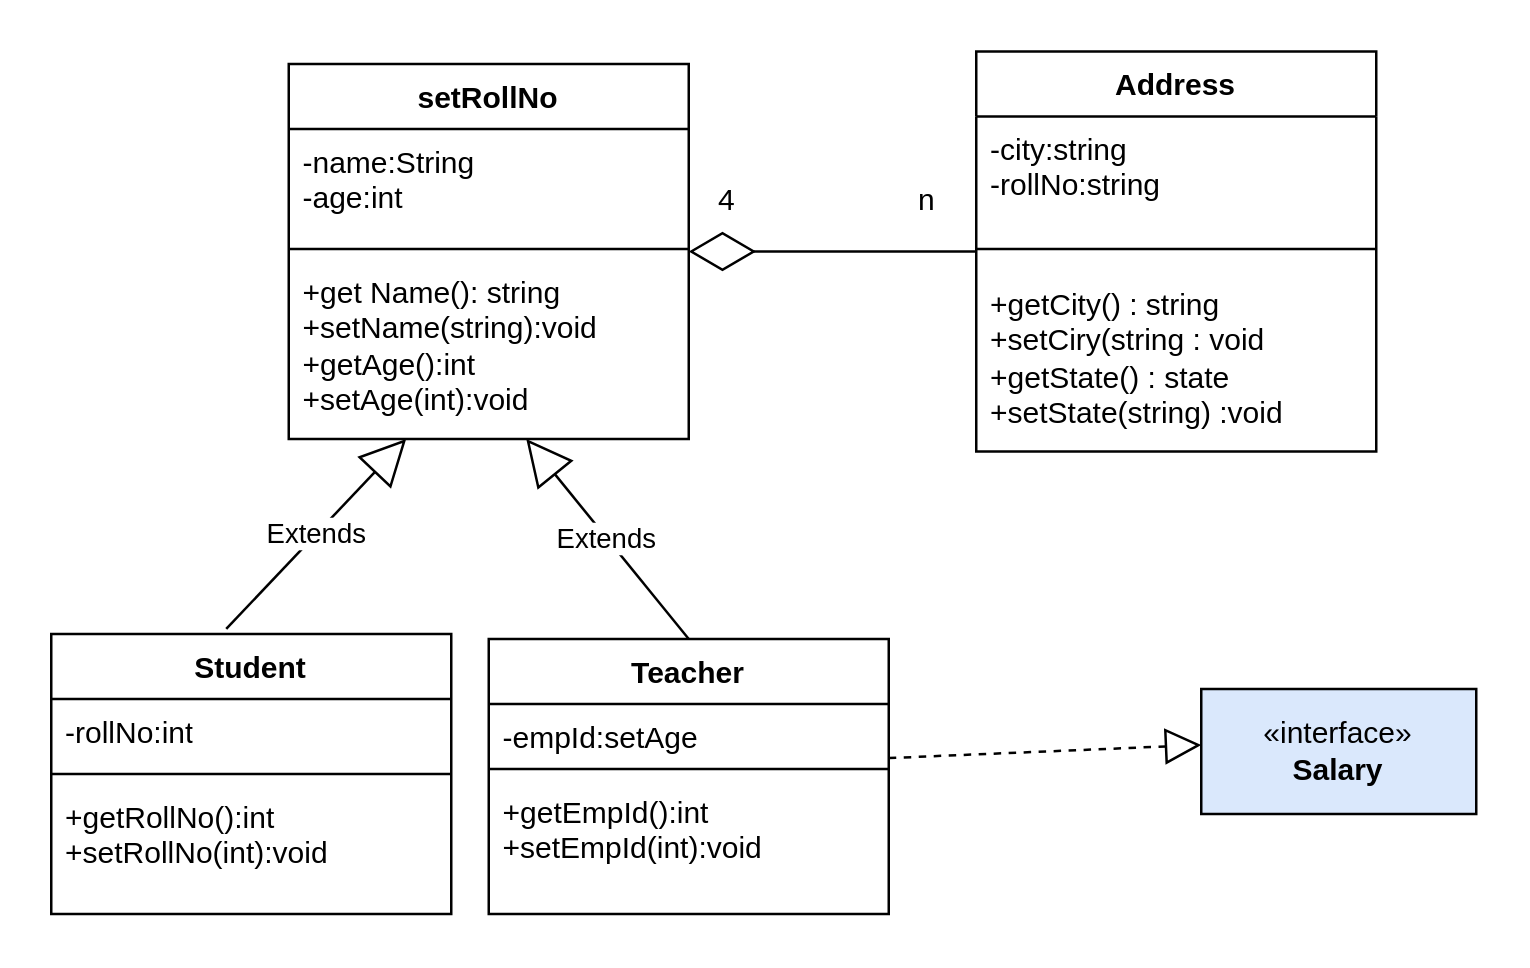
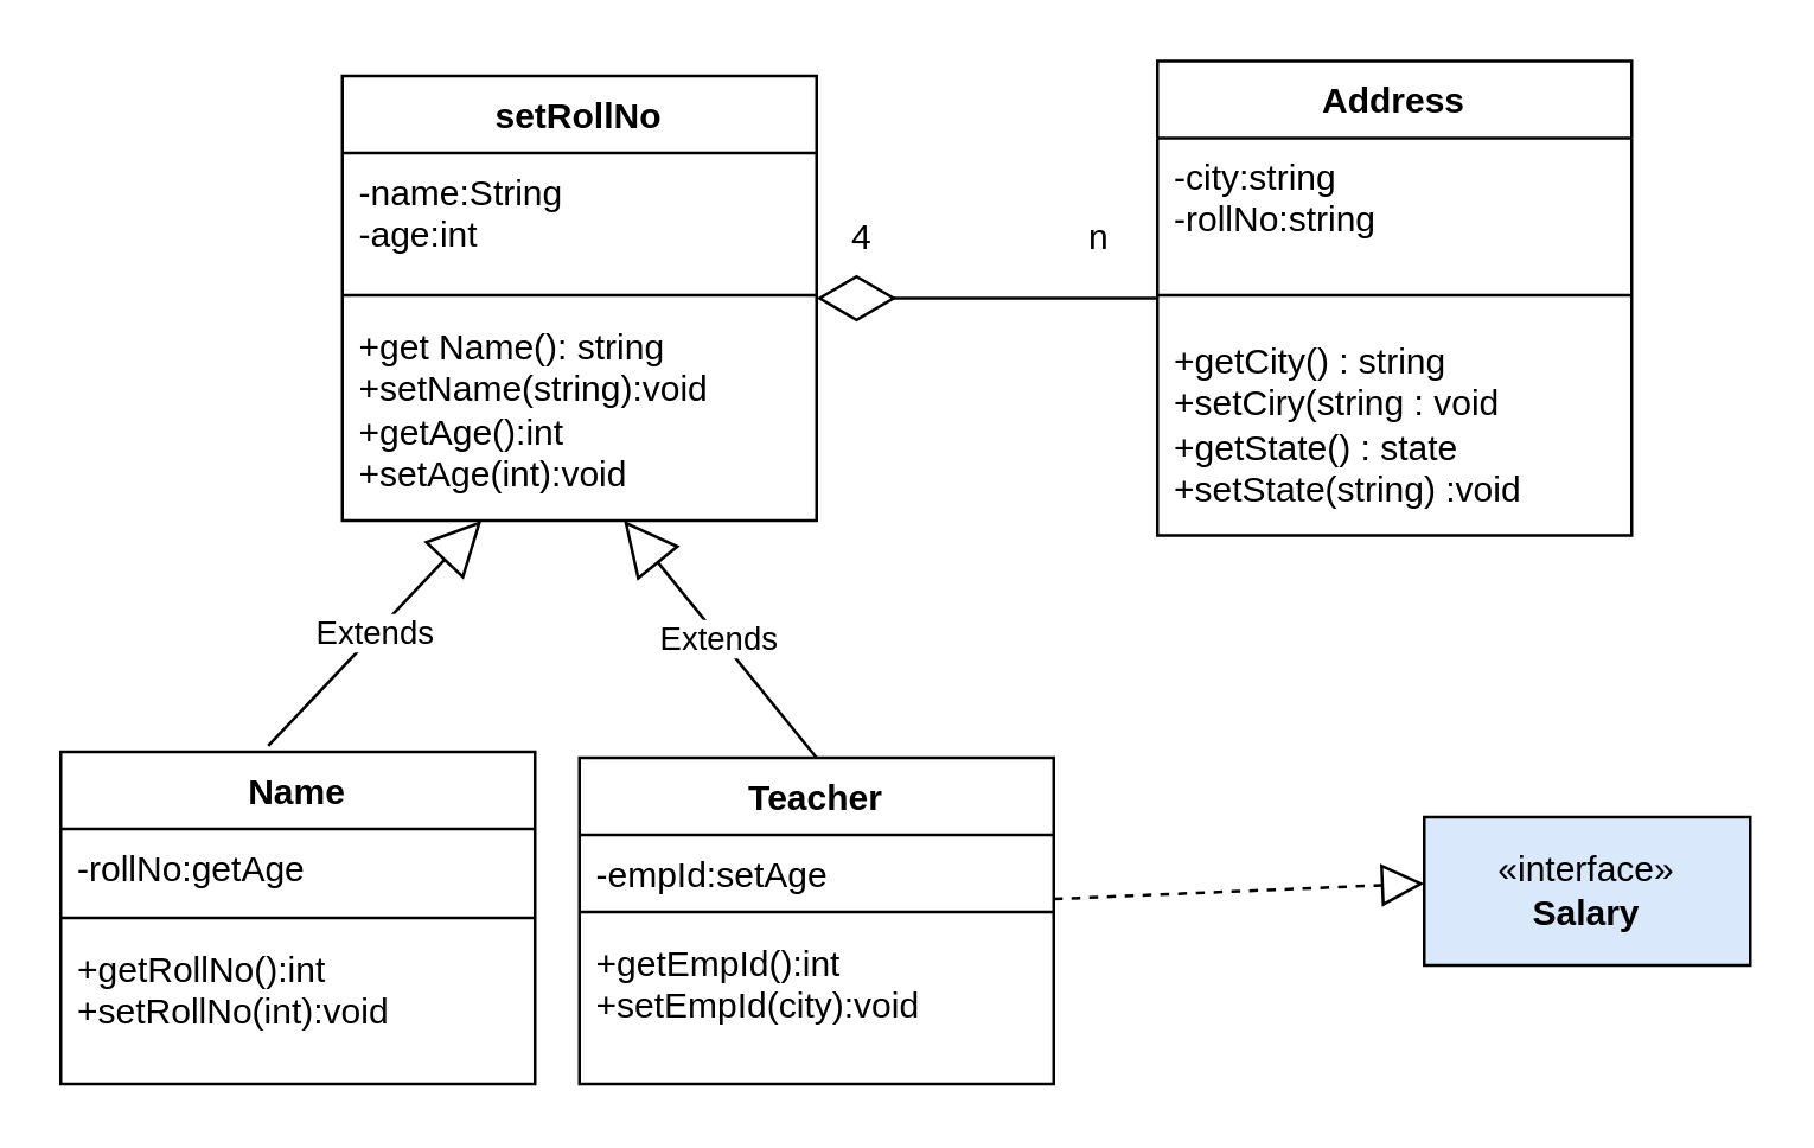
- <mxCell id="6" value="Student" style="swimlane;fontStyle=1;align=center;verticalAlign=top;childLayout=stackLayout;horizontal=1;startSize=26;horizontalStack=0;resizeParent=1;resizeParentMax=0;resizeLast=0;collapsible=1;marginBottom=0;whiteSpace=wrap;html=1;" vertex="1" parent="1"><mxGeometry x="20" y="253" width="160" height="112" as="geometry" /></mxCell>
+ <mxCell id="6" value="Name" style="swimlane;fontStyle=1;align=center;verticalAlign=top;childLayout=stackLayout;horizontal=1;startSize=26;horizontalStack=0;resizeParent=1;resizeParentMax=0;resizeLast=0;collapsible=1;marginBottom=0;whiteSpace=wrap;html=1;" vertex="1" parent="1"><mxGeometry x="20" y="253" width="160" height="112" as="geometry" /></mxCell>
- <mxCell id="7" value="-rollNo:int" style="text;strokeColor=none;fillColor=none;align=left;verticalAlign=top;spacingLeft=4;spacingRight=4;overflow=hidden;rotatable=0;points=[[0,0.5],[1,0.5]];portConstraint=eastwest;whiteSpace=wrap;html=1;" vertex="1" parent="6"><mxGeometry y="26" width="160" height="26" as="geometry" /></mxCell>
+ <mxCell id="7" value="-rollNo:getAge" style="text;strokeColor=none;fillColor=none;align=left;verticalAlign=top;spacingLeft=4;spacingRight=4;overflow=hidden;rotatable=0;points=[[0,0.5],[1,0.5]];portConstraint=eastwest;whiteSpace=wrap;html=1;" vertex="1" parent="6"><mxGeometry y="26" width="160" height="26" as="geometry" /></mxCell>
- <mxCell id="13" value="+getEmpId():int&lt;br&gt;+setEmpId(int):void" style="text;strokeColor=none;fillColor=none;align=left;verticalAlign=top;spacingLeft=4;spacingRight=4;overflow=hidden;rotatable=0;points=[[0,0.5],[1,0.5]];portConstraint=eastwest;whiteSpace=wrap;html=1;" vertex="1" parent="10"><mxGeometry y="56" width="160" height="54" as="geometry" /></mxCell>
+ <mxCell id="13" value="+getEmpId():int&lt;br&gt;+setEmpId(city):void" style="text;strokeColor=none;fillColor=none;align=left;verticalAlign=top;spacingLeft=4;spacingRight=4;overflow=hidden;rotatable=0;points=[[0,0.5],[1,0.5]];portConstraint=eastwest;whiteSpace=wrap;html=1;" vertex="1" parent="10"><mxGeometry y="56" width="160" height="54" as="geometry" /></mxCell>
